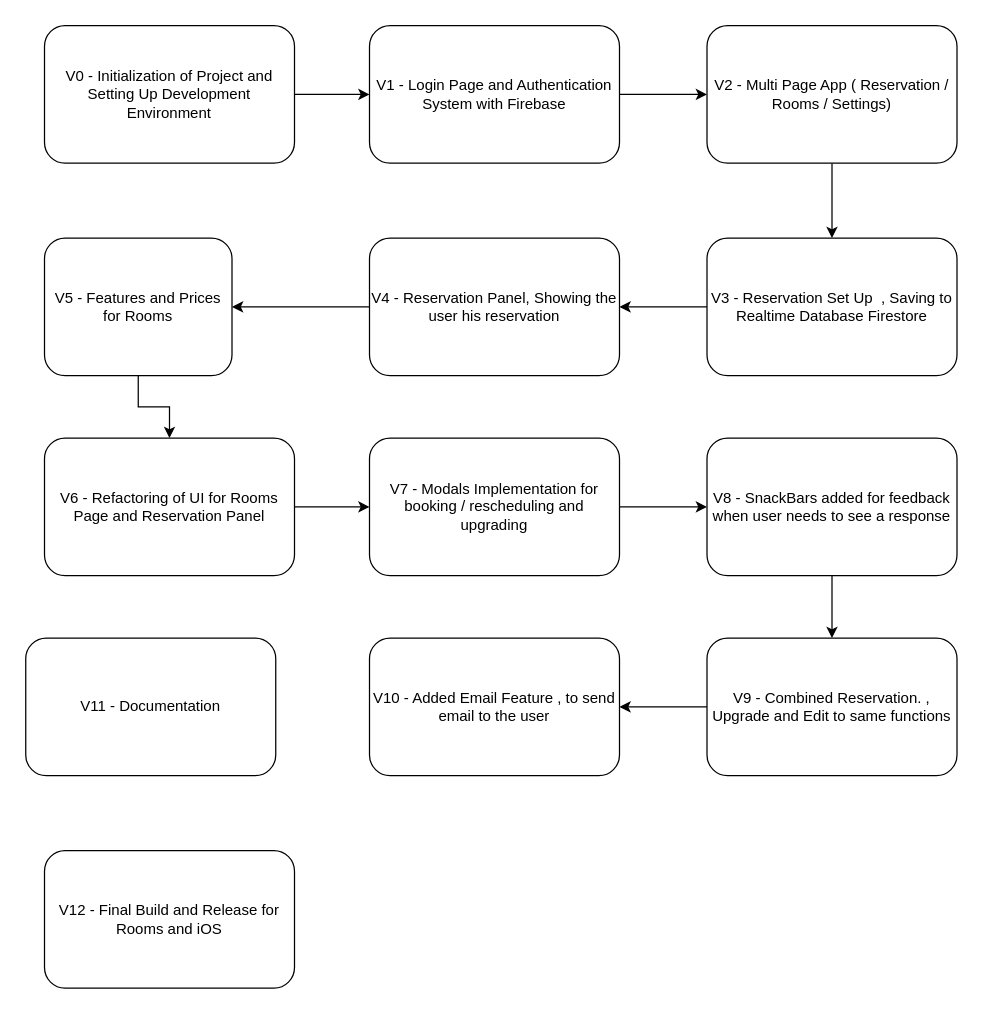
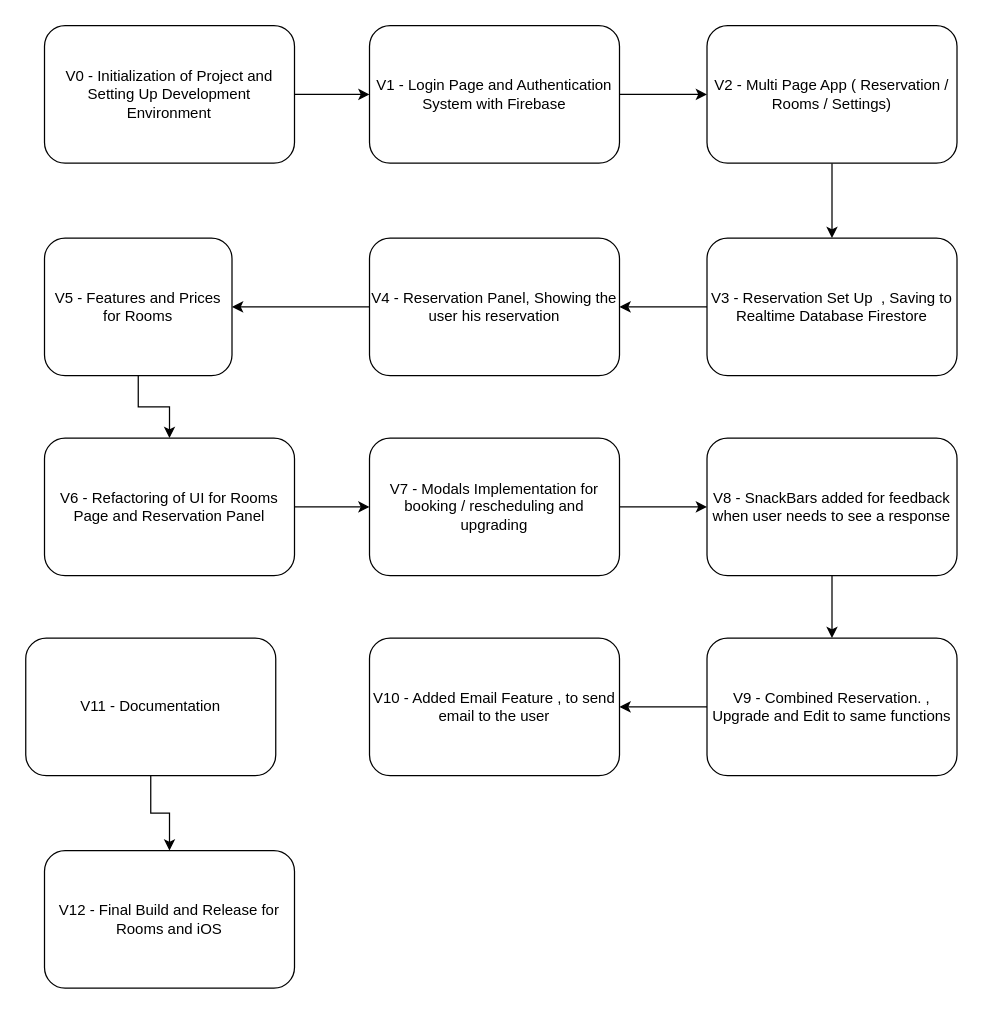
+ <mxCell id="23" style="edgeStyle=orthogonalEdgeStyle;rounded=0;orthogonalLoop=1;jettySize=auto;html=1;exitX=0.5;exitY=1;exitDx=0;exitDy=0;entryX=0.5;entryY=0;entryDx=0;entryDy=0;" edge="1" parent="1" source="24" target="25"><mxGeometry relative="1" as="geometry" /></mxCell>
